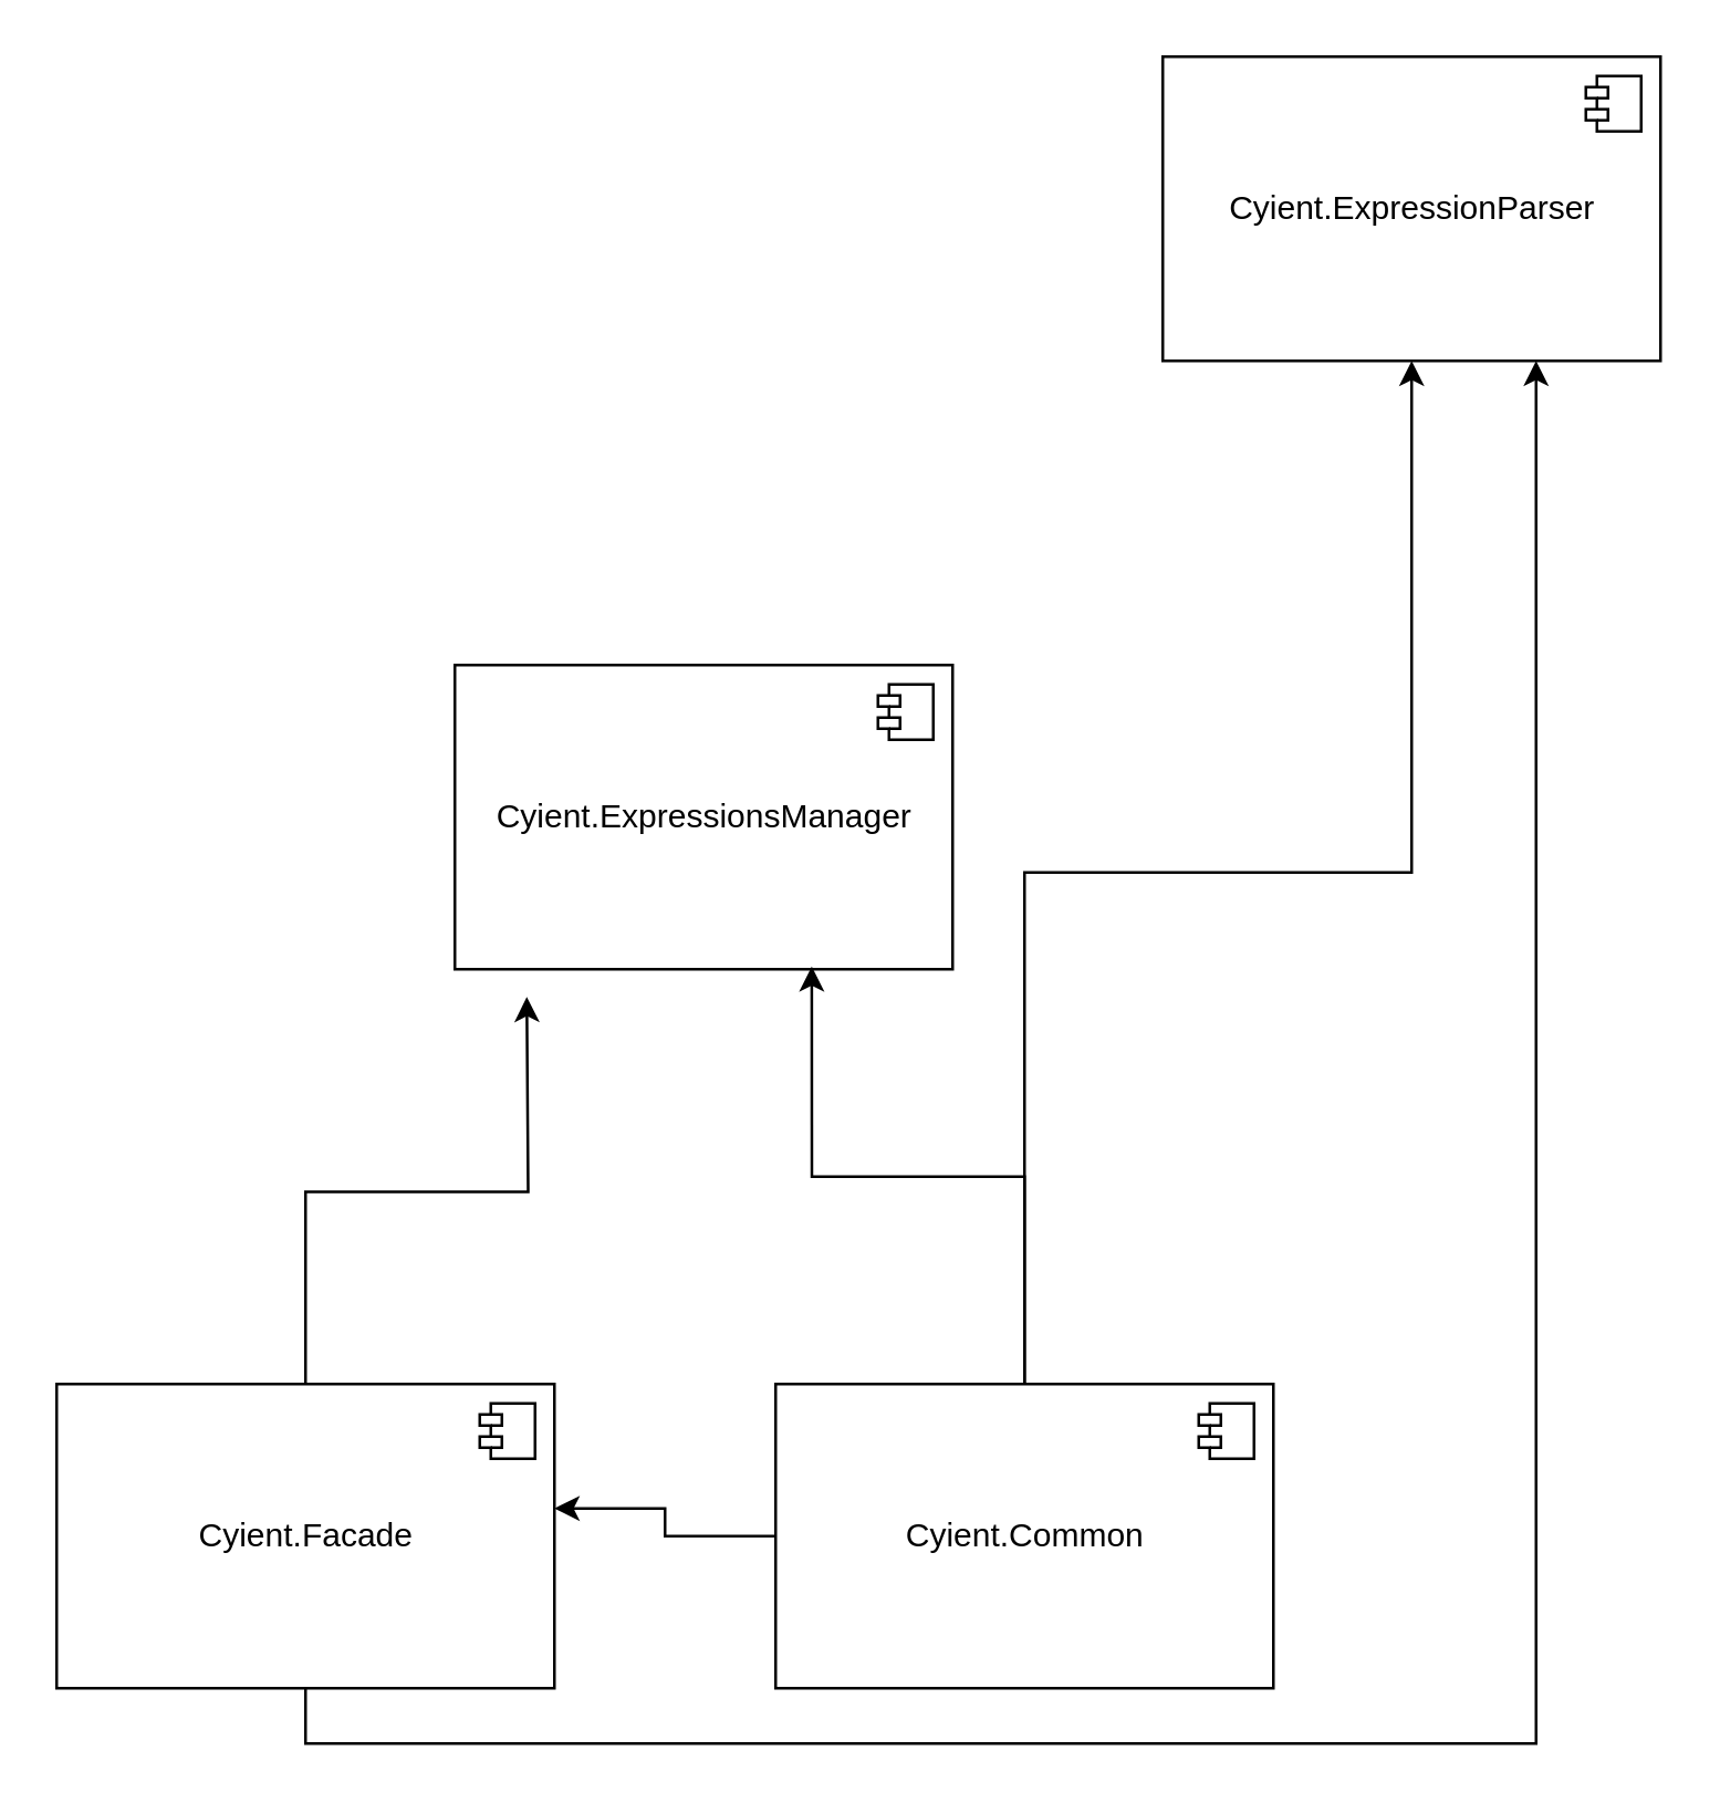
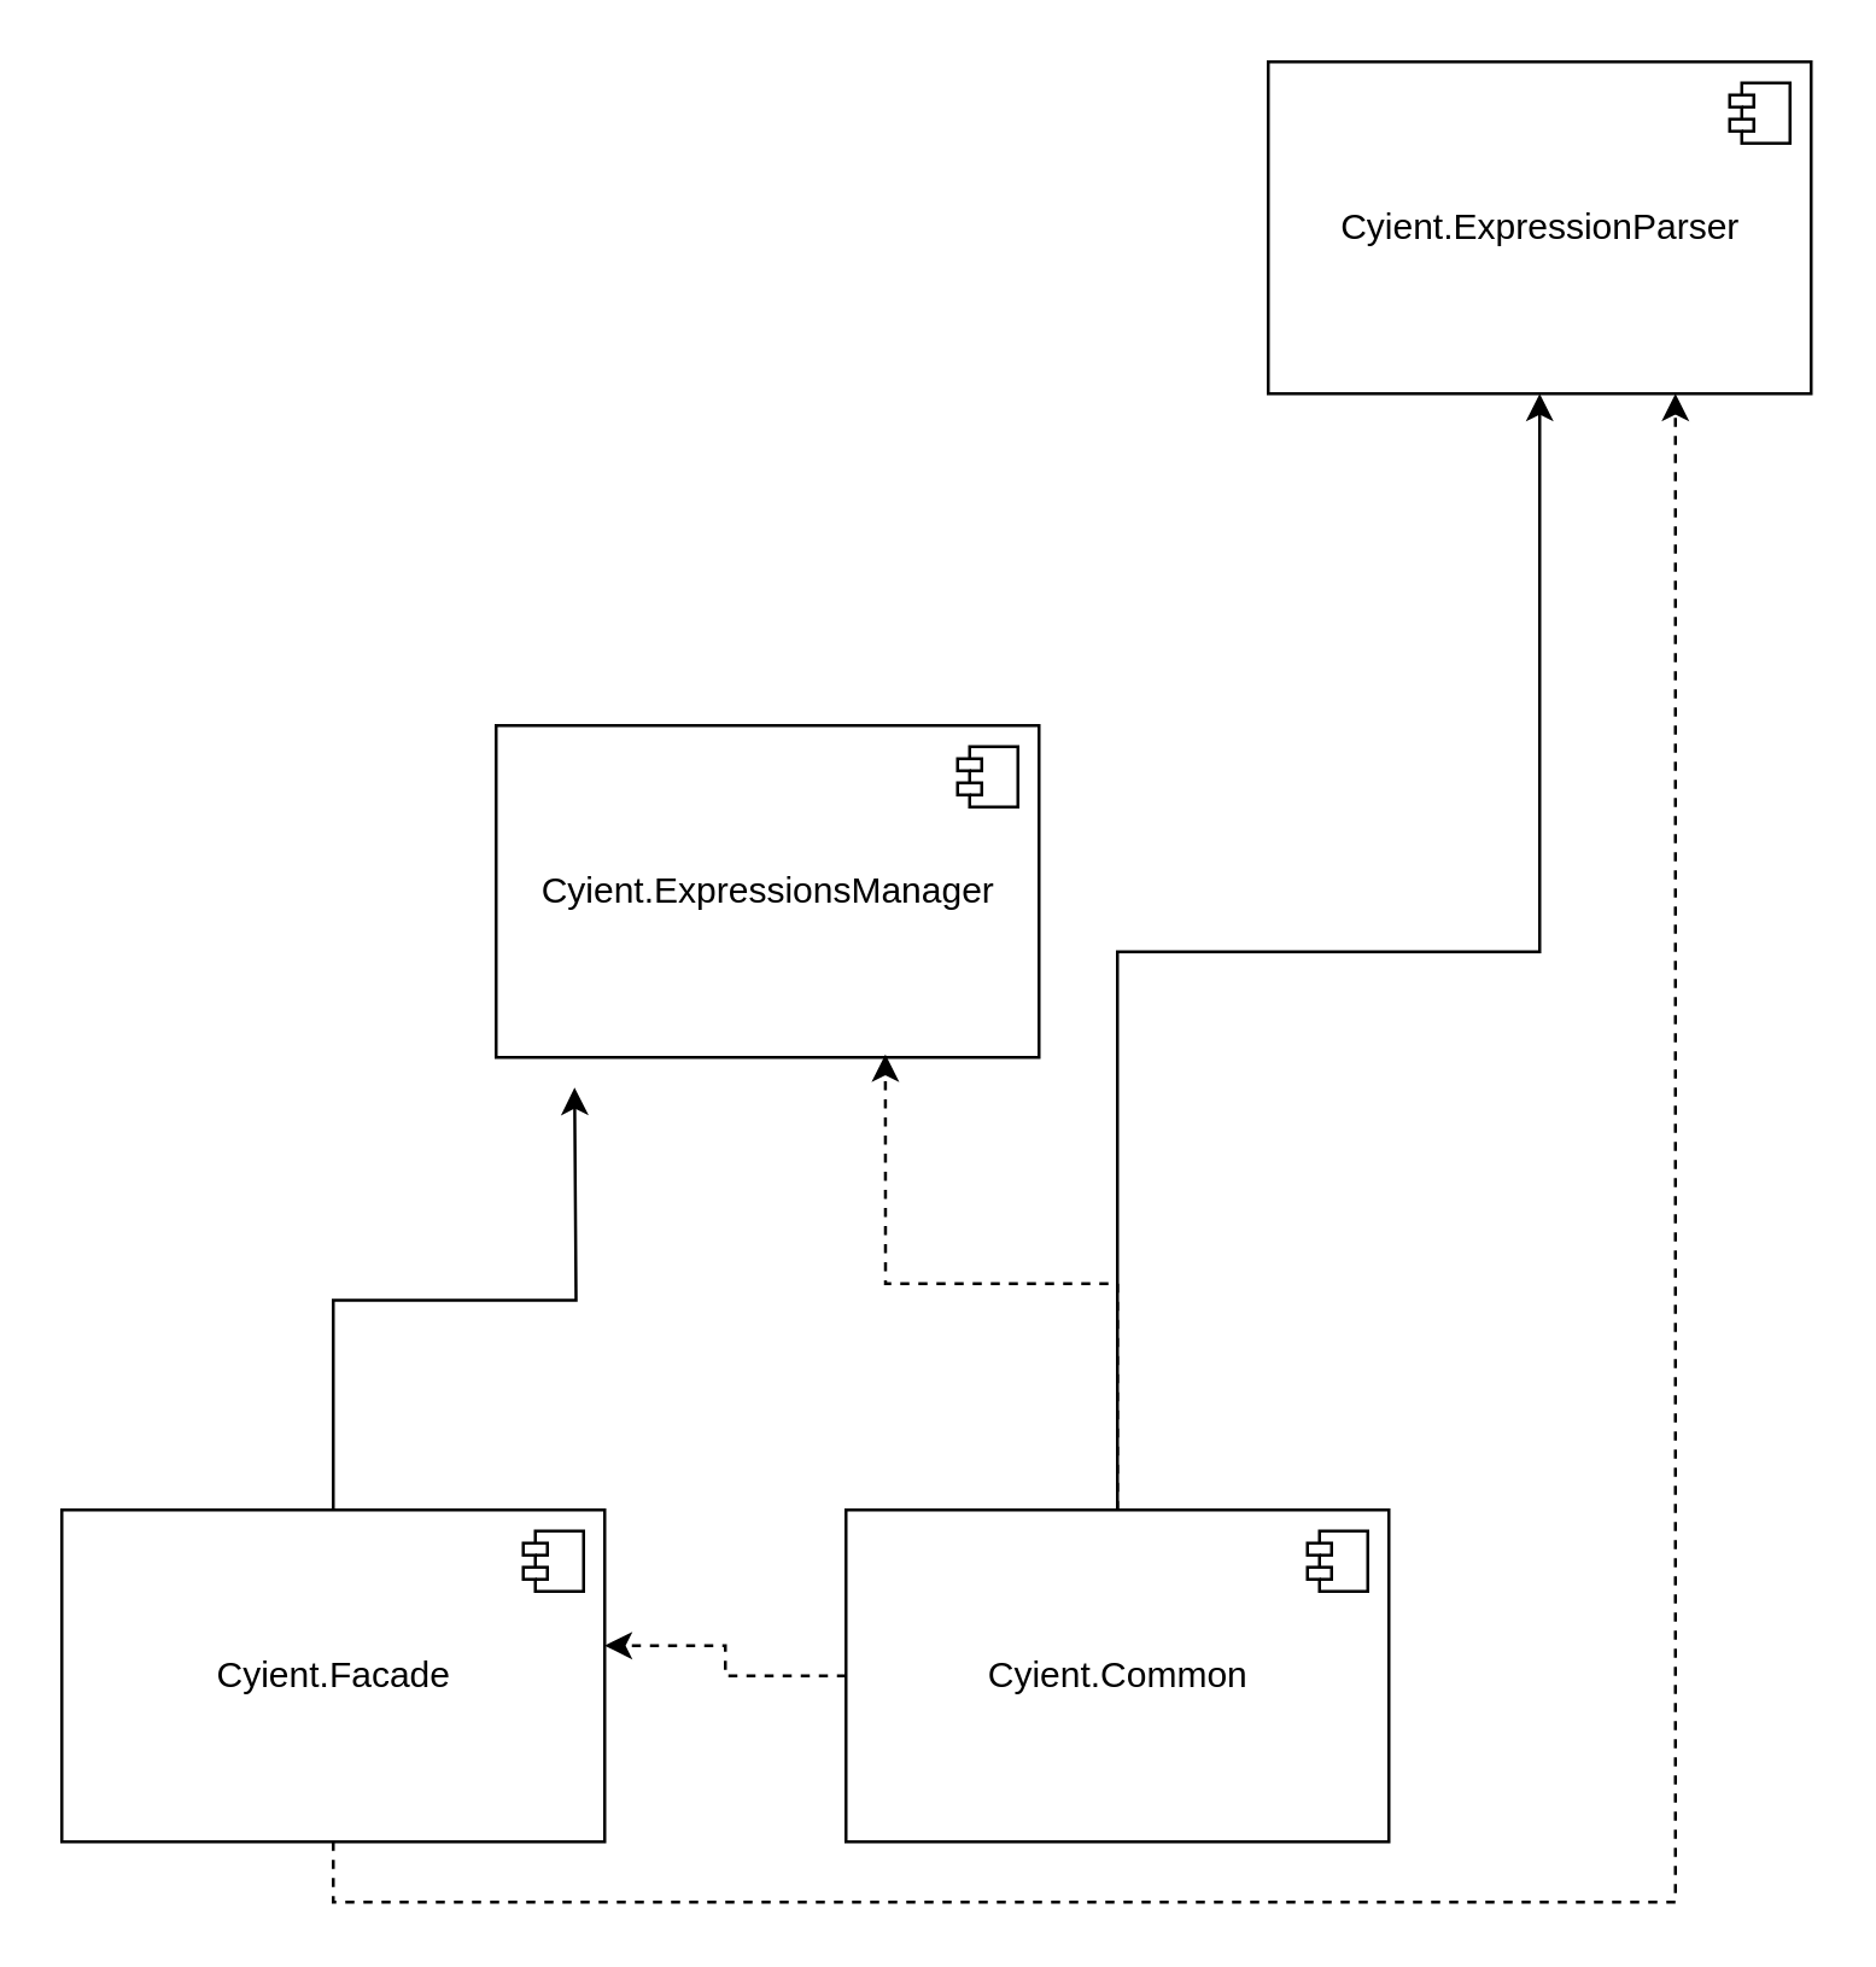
- <mxCell id="7" style="edgeStyle=orthogonalEdgeStyle;rounded=0;orthogonalLoop=1;jettySize=auto;html=1;entryX=0.717;entryY=0.991;entryDx=0;entryDy=0;entryPerimeter=0;" edge="1" parent="1" source="9" target="4"><mxGeometry relative="1" as="geometry" /></mxCell>
+ <mxCell id="7" style="edgeStyle=orthogonalEdgeStyle;rounded=0;orthogonalLoop=1;jettySize=auto;html=1;entryX=0.717;entryY=0.991;entryDx=0;entryDy=0;entryPerimeter=0;dashed=1;" edge="1" parent="1" source="9" target="4"><mxGeometry relative="1" as="geometry" /></mxCell>
- <mxCell id="6" style="edgeStyle=orthogonalEdgeStyle;rounded=0;orthogonalLoop=1;jettySize=auto;html=1;entryX=1;entryY=0.409;entryDx=0;entryDy=0;entryPerimeter=0;" edge="1" parent="1" source="9" target="12"><mxGeometry relative="1" as="geometry" /></mxCell>
+ <mxCell id="6" style="edgeStyle=orthogonalEdgeStyle;rounded=0;orthogonalLoop=1;jettySize=auto;html=1;entryX=1;entryY=0.409;entryDx=0;entryDy=0;entryPerimeter=0;dashed=1;" edge="1" parent="1" source="9" target="12"><mxGeometry relative="1" as="geometry" /></mxCell>
- <mxCell id="14" style="edgeStyle=orthogonalEdgeStyle;rounded=0;orthogonalLoop=1;jettySize=auto;html=1;entryX=0.75;entryY=1;entryDx=0;entryDy=0;" edge="1" parent="1" source="12" target="2"><mxGeometry relative="1" as="geometry"><mxPoint x="200" y="555" as="sourcePoint" /><mxPoint x="555" y="130" as="targetPoint" /><Array as="points"><mxPoint x="110" y="630" /><mxPoint x="555" y="630" /></Array></mxGeometry></mxCell>
+ <mxCell id="14" style="edgeStyle=orthogonalEdgeStyle;rounded=0;orthogonalLoop=1;jettySize=auto;html=1;entryX=0.75;entryY=1;entryDx=0;entryDy=0;dashed=1;" edge="1" parent="1" source="12" target="2"><mxGeometry relative="1" as="geometry"><mxPoint x="200" y="555" as="sourcePoint" /><mxPoint x="555" y="130" as="targetPoint" /><Array as="points"><mxPoint x="110" y="630" /><mxPoint x="555" y="630" /></Array></mxGeometry></mxCell>
